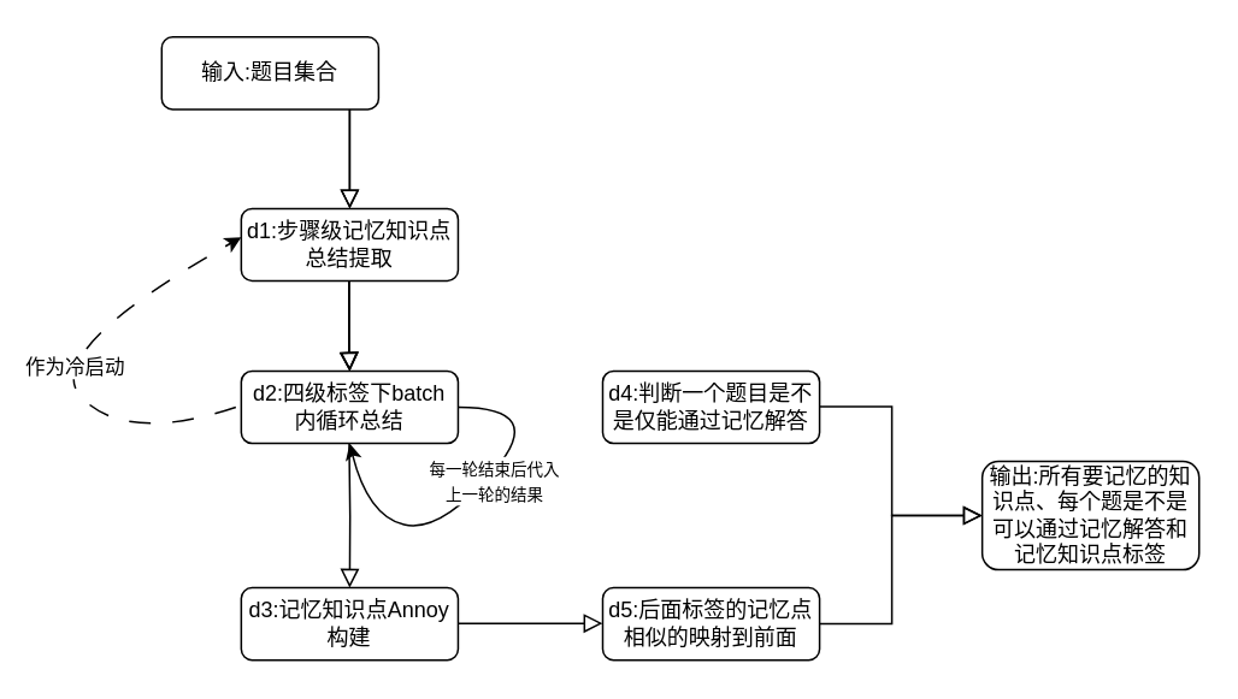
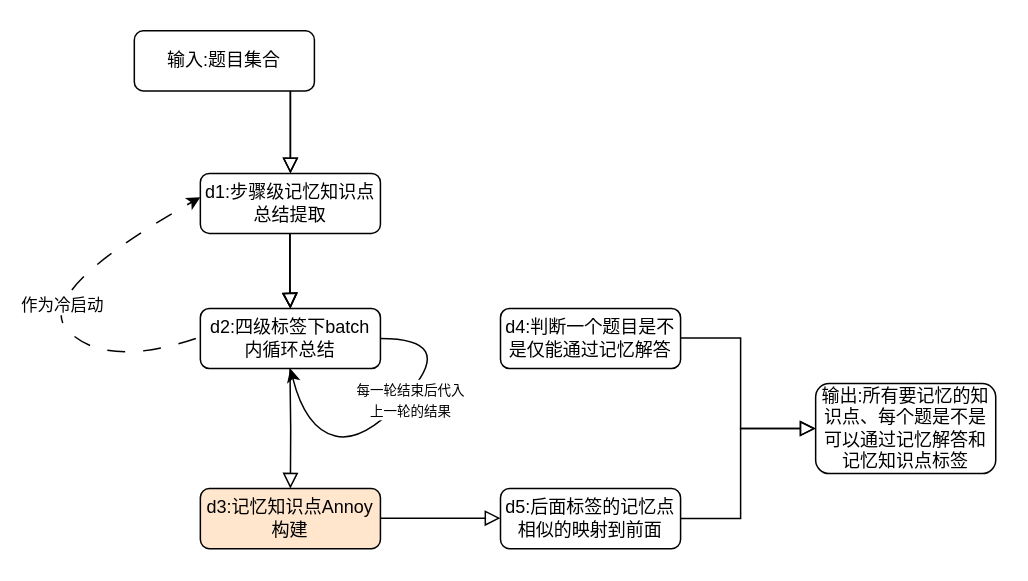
- <mxCell id="9" value="d3:记忆知识点Annoy构建" style="rounded=1;whiteSpace=wrap;html=1;fontSize=12;glass=0;strokeWidth=1;shadow=0;" vertex="1" parent="1"><mxGeometry x="133" y="325" width="120" height="40" as="geometry" /></mxCell>
+ <mxCell id="9" value="d3:记忆知识点Annoy构建" style="rounded=1;whiteSpace=wrap;html=1;fontSize=12;glass=0;strokeWidth=1;shadow=0;fillColor=#ffe6cc;" vertex="1" parent="1"><mxGeometry x="133" y="325" width="120" height="40" as="geometry" /></mxCell>
